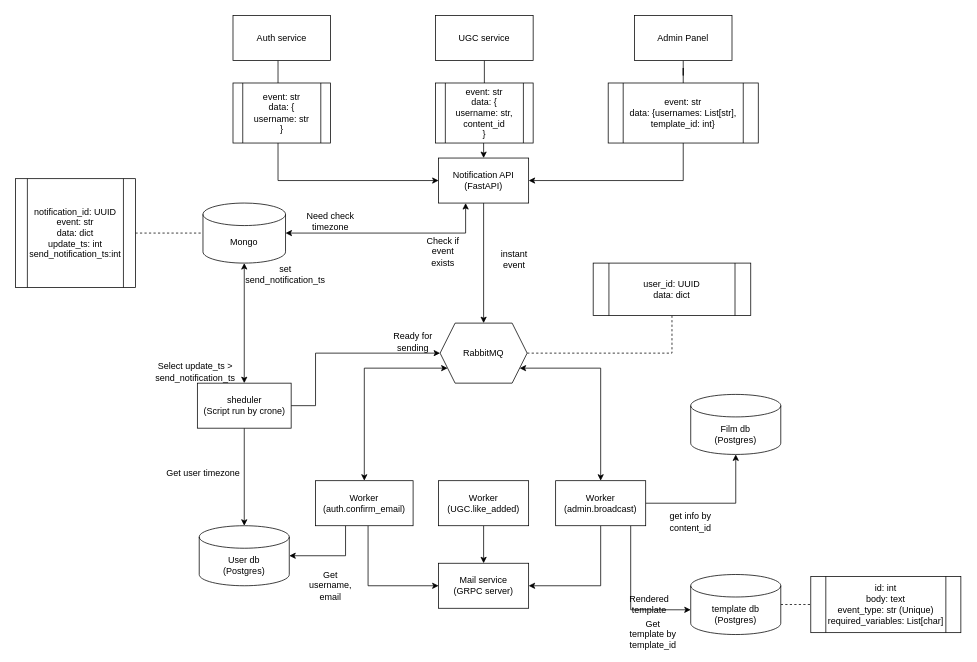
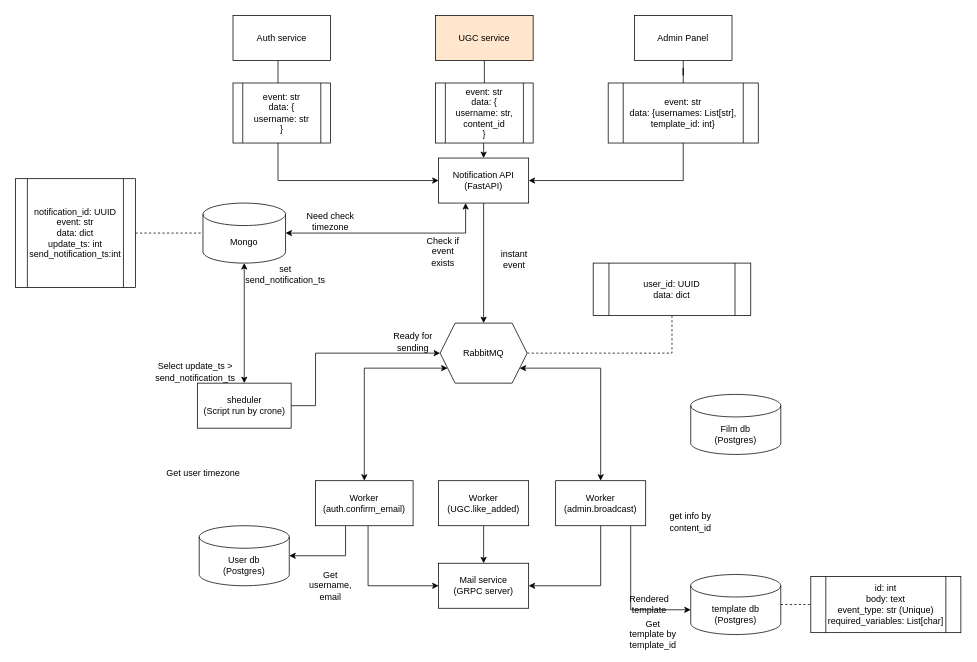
- <mxCell id="5" value="UGC service" style="rounded=0;whiteSpace=wrap;html=1;" vertex="1" parent="1"><mxGeometry x="580" y="20" width="130" height="60" as="geometry" /></mxCell>
+ <mxCell id="5" value="UGC service" style="rounded=0;whiteSpace=wrap;html=1;fillColor=#ffe6cc;" vertex="1" parent="1"><mxGeometry x="580" y="20" width="130" height="60" as="geometry" /></mxCell>
- <mxCell id="29" style="edgeStyle=orthogonalEdgeStyle;rounded=0;orthogonalLoop=1;jettySize=auto;html=1;entryX=0.5;entryY=0;entryDx=0;entryDy=0;entryPerimeter=0;startArrow=none;startFill=0;endArrow=classic;endFill=1;" edge="1" parent="1" source="30" target="34"><mxGeometry relative="1" as="geometry" /></mxCell>
- <mxCell id="25" style="edgeStyle=orthogonalEdgeStyle;rounded=0;orthogonalLoop=1;jettySize=auto;html=1;entryX=0.5;entryY=1;entryDx=0;entryDy=0;entryPerimeter=0;startArrow=none;startFill=0;endArrow=classic;endFill=1;" edge="1" parent="1" source="27" target="43"><mxGeometry relative="1" as="geometry" /></mxCell>
